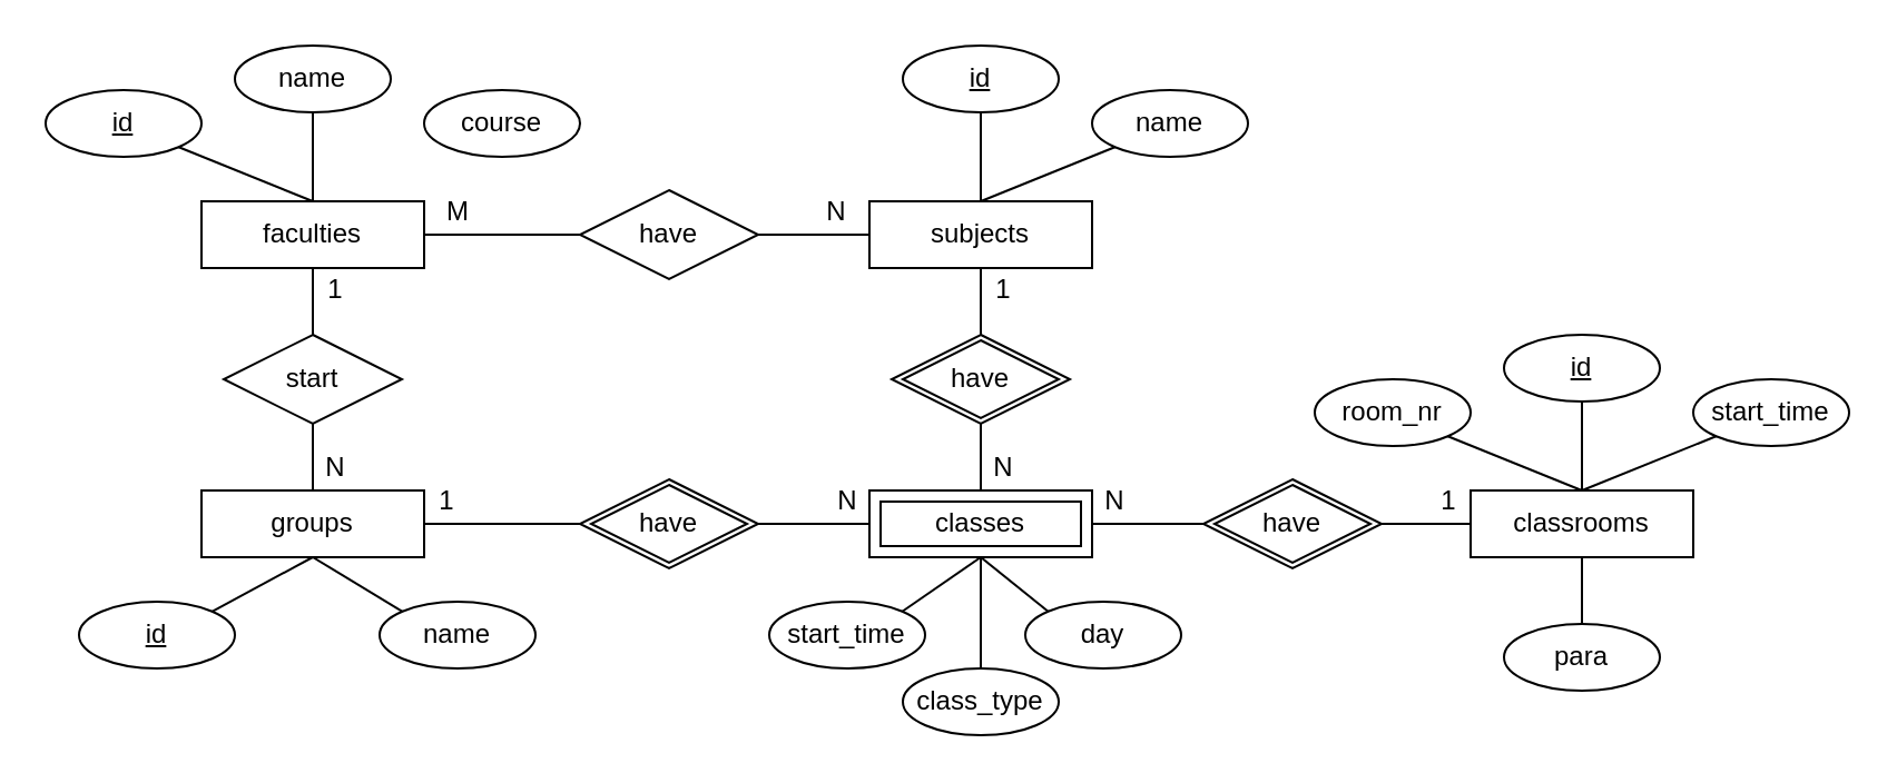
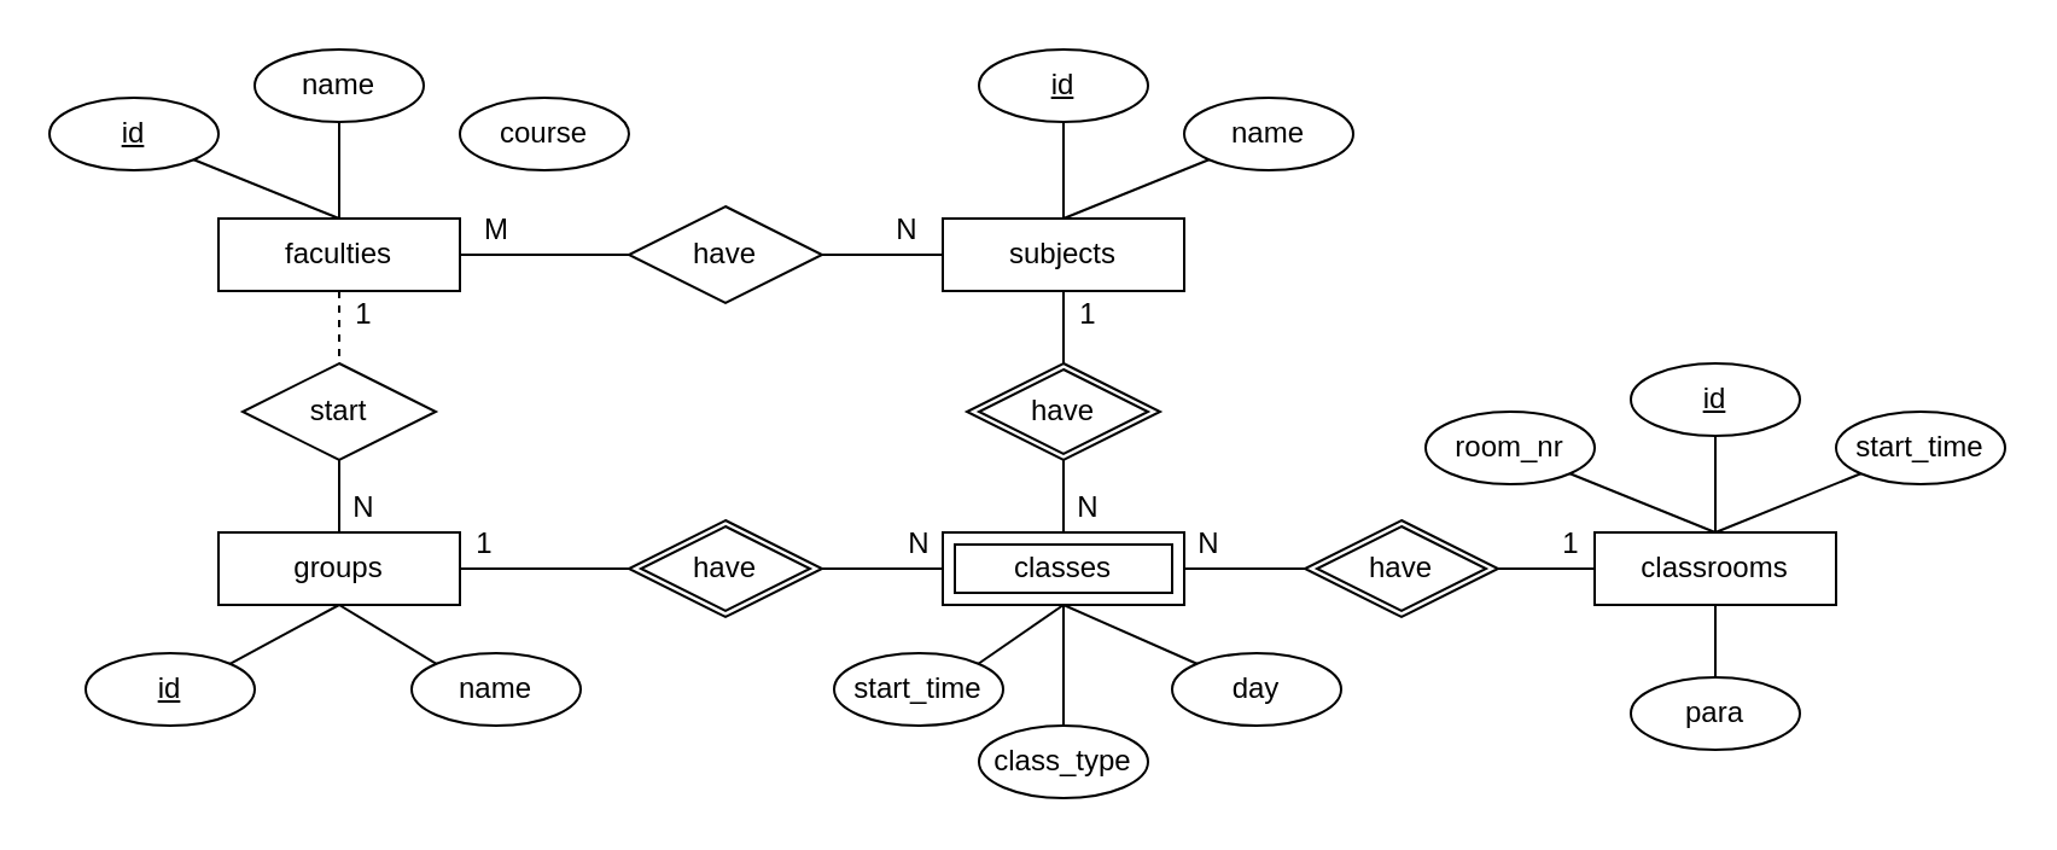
- <mxCell id="25" value="" style="endArrow=none;html=1;exitX=0.5;exitY=1;exitDx=0;exitDy=0;entryX=0.5;entryY=0;entryDx=0;entryDy=0;" edge="1" parent="1" source="2" target="24"><mxGeometry width="50" height="50" relative="1" as="geometry"><mxPoint x="150" y="230" as="sourcePoint" /><mxPoint x="150" y="200" as="targetPoint" /></mxGeometry></mxCell>
+ <mxCell id="25" value="" style="endArrow=none;html=1;exitX=0.5;exitY=1;exitDx=0;exitDy=0;entryX=0.5;entryY=0;entryDx=0;entryDy=0;dashed=1;" edge="1" parent="1" source="2" target="24"><mxGeometry width="50" height="50" relative="1" as="geometry"><mxPoint x="150" y="230" as="sourcePoint" /><mxPoint x="150" y="200" as="targetPoint" /></mxGeometry></mxCell>
- <mxCell id="38" value="day" style="ellipse;whiteSpace=wrap;html=1;" vertex="1" parent="1"><mxGeometry x="460" y="270" width="70" height="30" as="geometry" /></mxCell>
+ <mxCell id="38" value="day" style="ellipse;whiteSpace=wrap;html=1;" vertex="1" parent="1"><mxGeometry x="485" y="270" width="70" height="30" as="geometry" /></mxCell>
